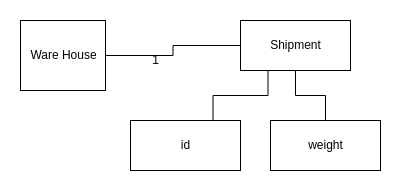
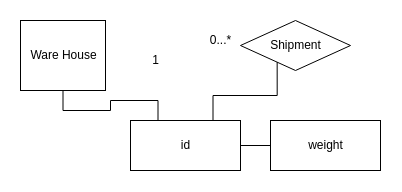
+ <mxCell id="6" value="0...*" style="text;html=1;align=center;verticalAlign=middle;resizable=0;points=[];autosize=1;" vertex="1" parent="1"><mxGeometry x="200" y="30" width="40" height="20" as="geometry" /></mxCell>
- <mxCell id="4" value="Shipment" style="html=1;strokeColor=#000000;" vertex="1" parent="1"><mxGeometry x="240" y="20" width="110" height="50" as="geometry" /></mxCell>
+ <mxCell id="4" value="Shipment" style="rhombus;html=1;strokeColor=#000000;" vertex="1" parent="1"><mxGeometry x="240" y="20" width="110" height="50" as="geometry" /></mxCell>
- <mxCell id="2" style="edgeStyle=orthogonalEdgeStyle;rounded=0;orthogonalLoop=1;jettySize=auto;html=1;entryX=0;entryY=0.5;entryDx=0;entryDy=0;endArrow=none;endFill=0;" edge="1" parent="1" source="3" target="4"><mxGeometry relative="1" as="geometry" /></mxCell>
- <mxCell id="7" style="edgeStyle=orthogonalEdgeStyle;rounded=0;orthogonalLoop=1;jettySize=auto;html=1;endArrow=none;endFill=0;" edge="1" parent="1" source="8" target="4"><mxGeometry relative="1" as="geometry" /></mxCell>
+ <mxCell id="7" style="edgeStyle=orthogonalEdgeStyle;rounded=0;orthogonalLoop=1;jettySize=auto;html=1;endArrow=none;endFill=0;" edge="1" parent="1" source="8" target="11"><mxGeometry relative="1" as="geometry" /></mxCell>
+ <mxCell id="10" style="edgeStyle=orthogonalEdgeStyle;rounded=0;orthogonalLoop=1;jettySize=auto;html=1;entryX=0.5;entryY=1;entryDx=0;entryDy=0;endArrow=none;endFill=0;exitX=0.25;exitY=0;exitDx=0;exitDy=0;" edge="1" parent="1" source="11" target="3"><mxGeometry relative="1" as="geometry" /></mxCell>
